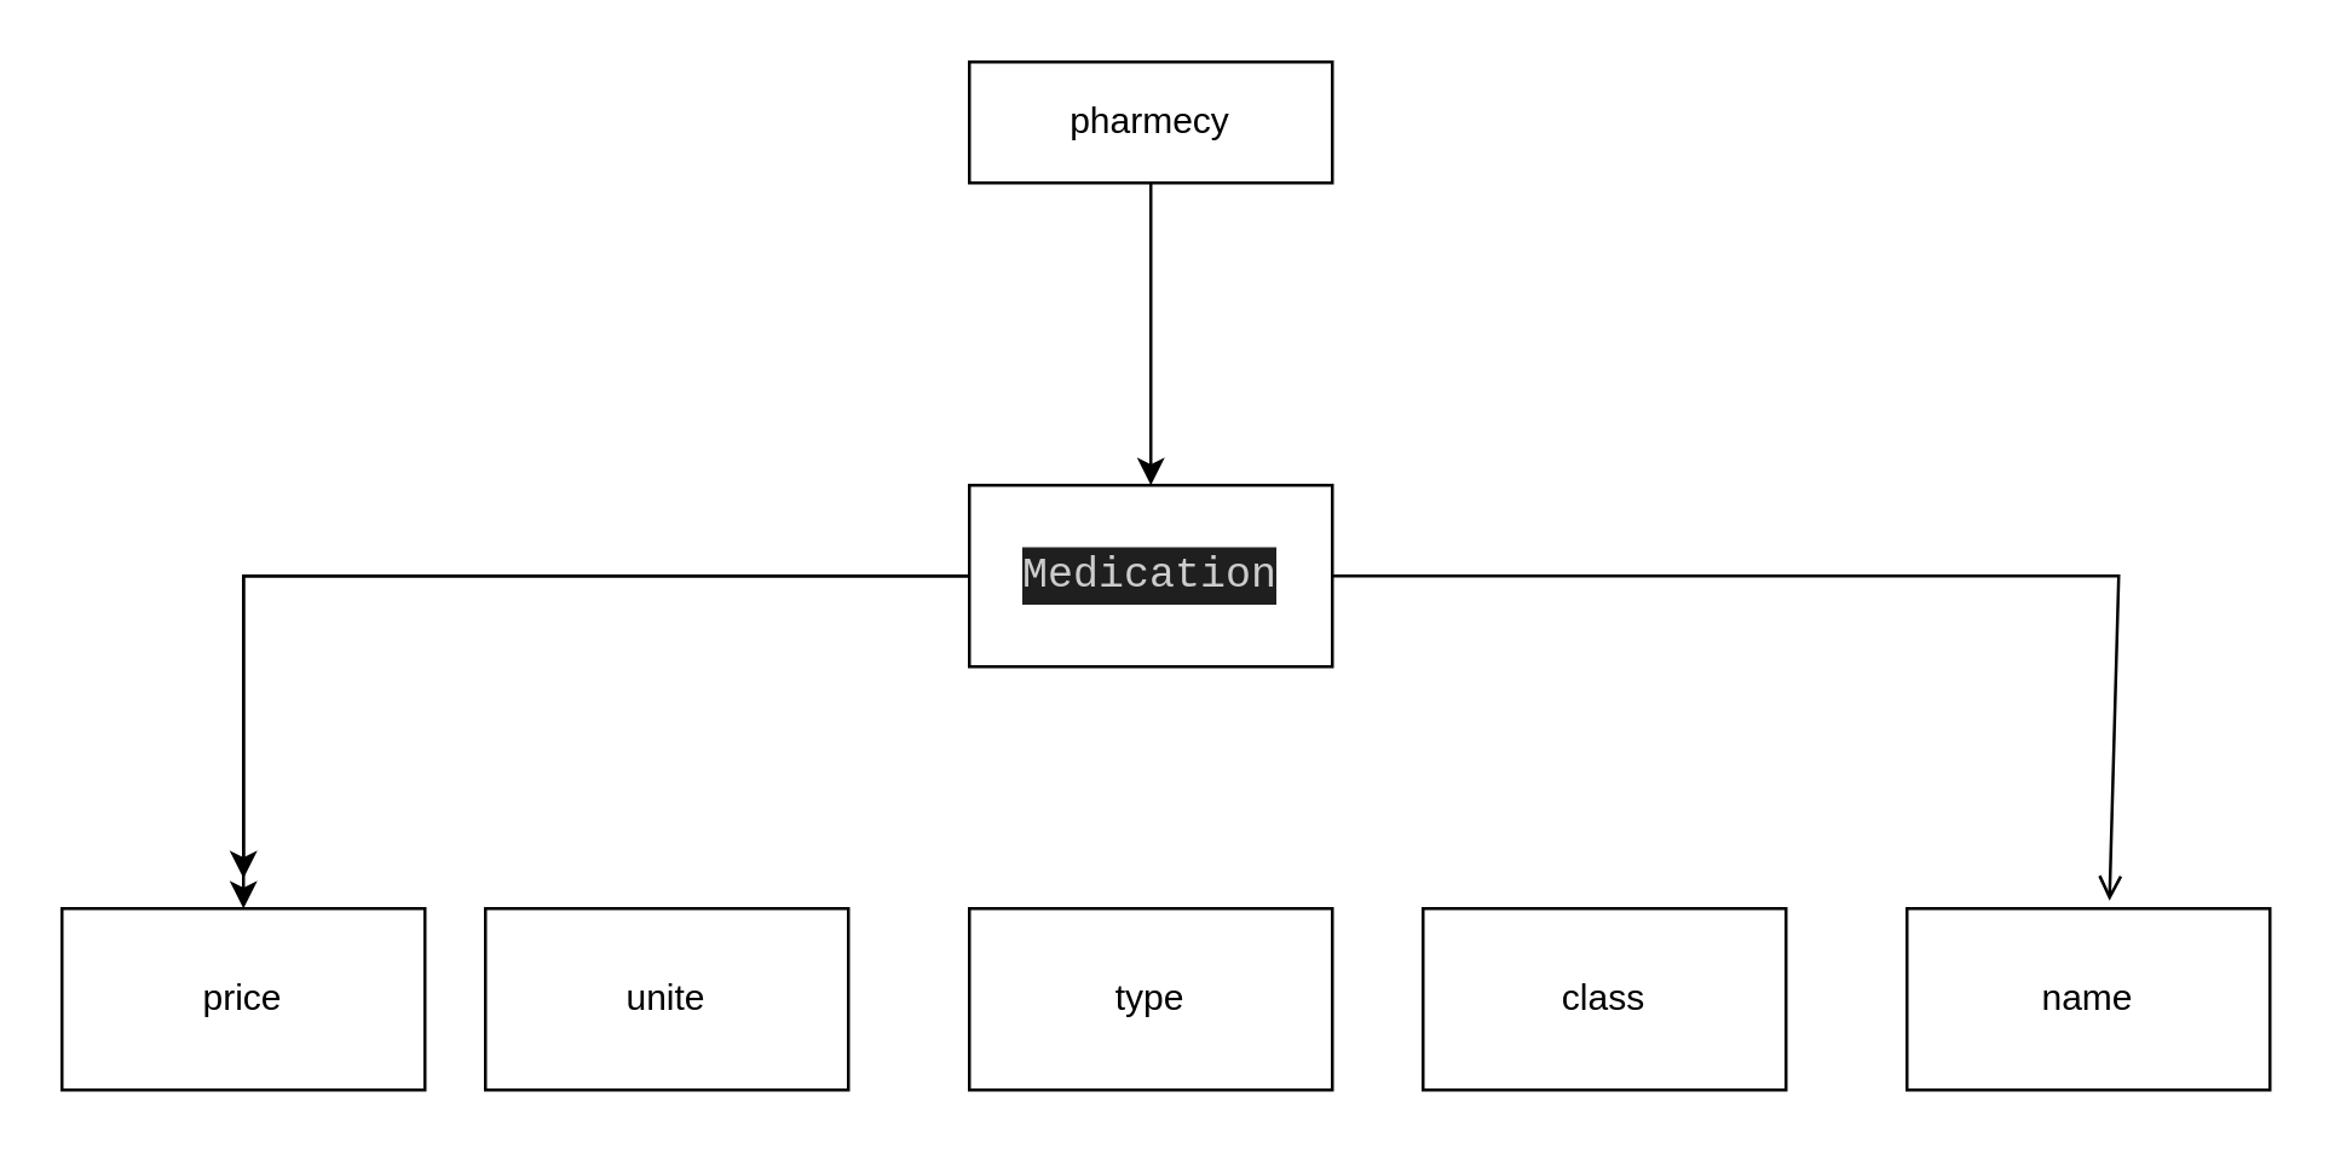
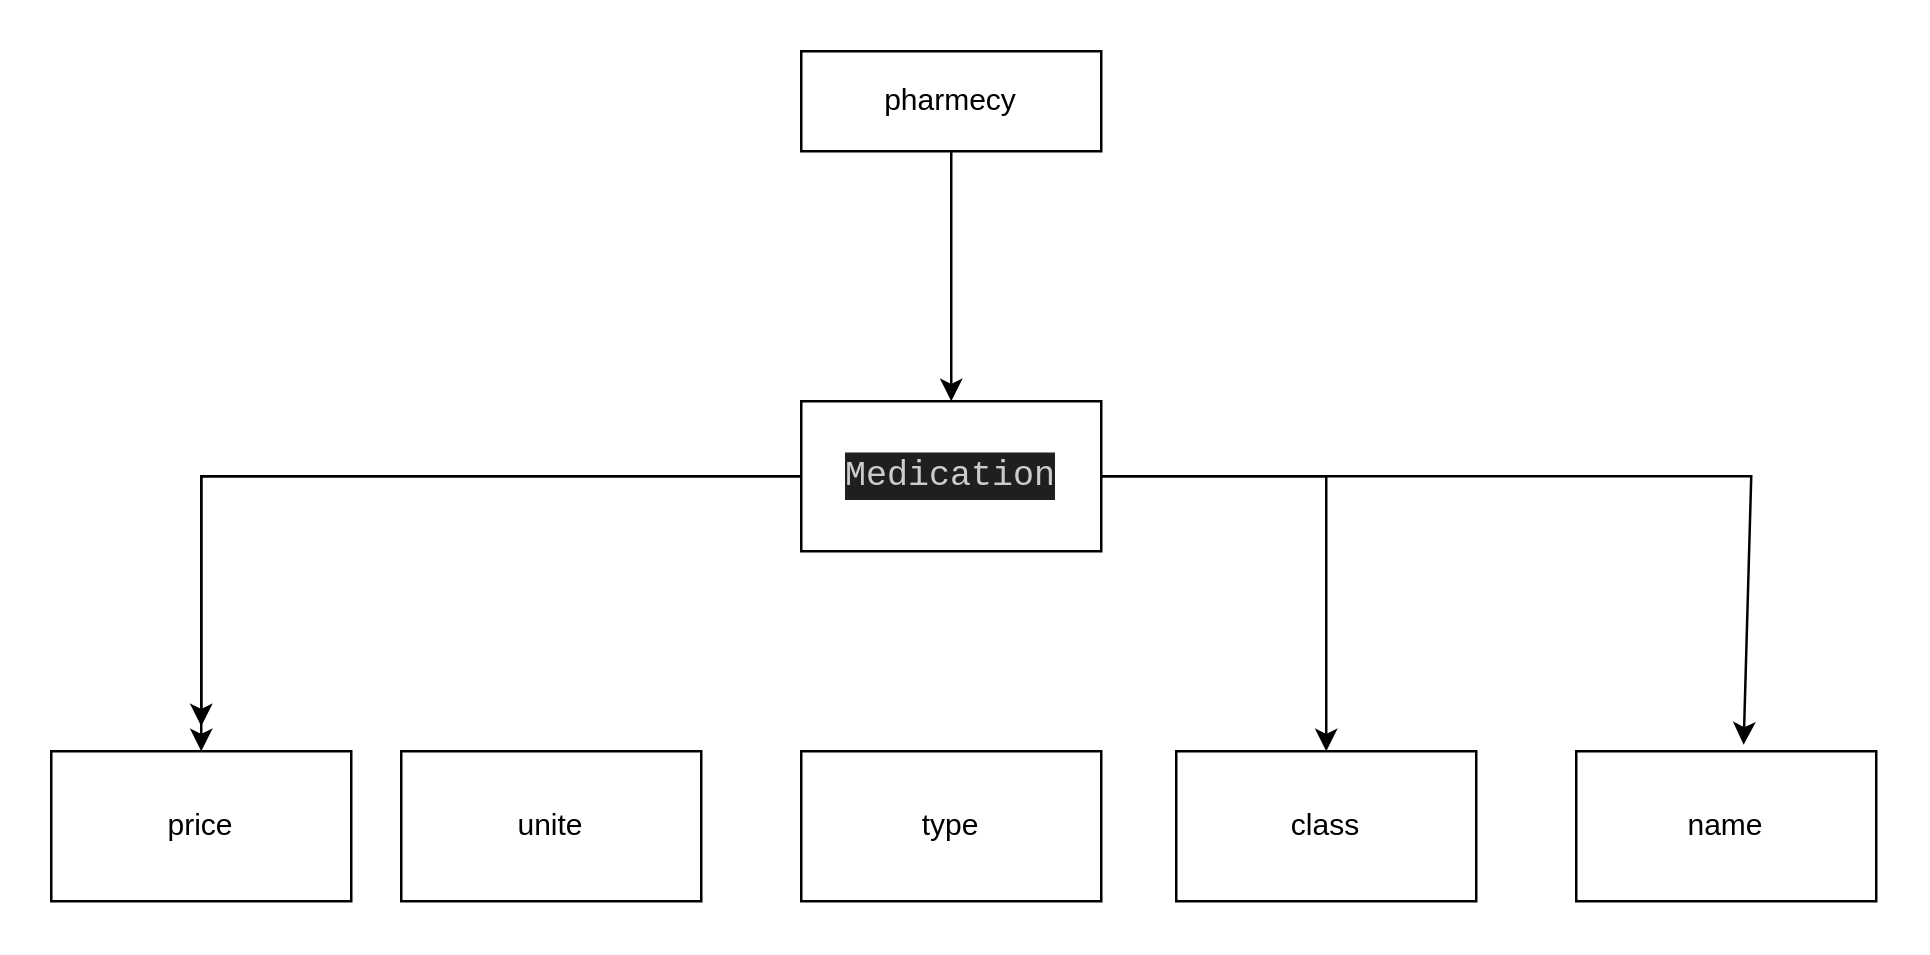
+ <mxCell id="5" value="" style="edgeStyle=orthogonalEdgeStyle;rounded=0;orthogonalLoop=1;jettySize=auto;html=1;" edge="1" parent="1" source="6" target="8"><mxGeometry relative="1" as="geometry" /></mxCell>
- <mxCell id="13" value="" style="endArrow=open;html=1;rounded=0;exitX=1;exitY=0.5;exitDx=0;exitDy=0;entryX=0.558;entryY=-0.044;entryDx=0;entryDy=0;entryPerimeter=0;" edge="1" parent="1" source="6" target="11"><mxGeometry width="50" height="50" relative="1" as="geometry"><mxPoint x="480" y="290" as="sourcePoint" /><mxPoint x="530" y="240" as="targetPoint" /><Array as="points"><mxPoint x="700" y="190" /></Array></mxGeometry></mxCell>
+ <mxCell id="13" value="" style="endArrow=classic;html=1;rounded=0;exitX=1;exitY=0.5;exitDx=0;exitDy=0;entryX=0.558;entryY=-0.044;entryDx=0;entryDy=0;entryPerimeter=0;" edge="1" parent="1" source="6" target="11"><mxGeometry width="50" height="50" relative="1" as="geometry"><mxPoint x="480" y="290" as="sourcePoint" /><mxPoint x="530" y="240" as="targetPoint" /><Array as="points"><mxPoint x="700" y="190" /></Array></mxGeometry></mxCell>
